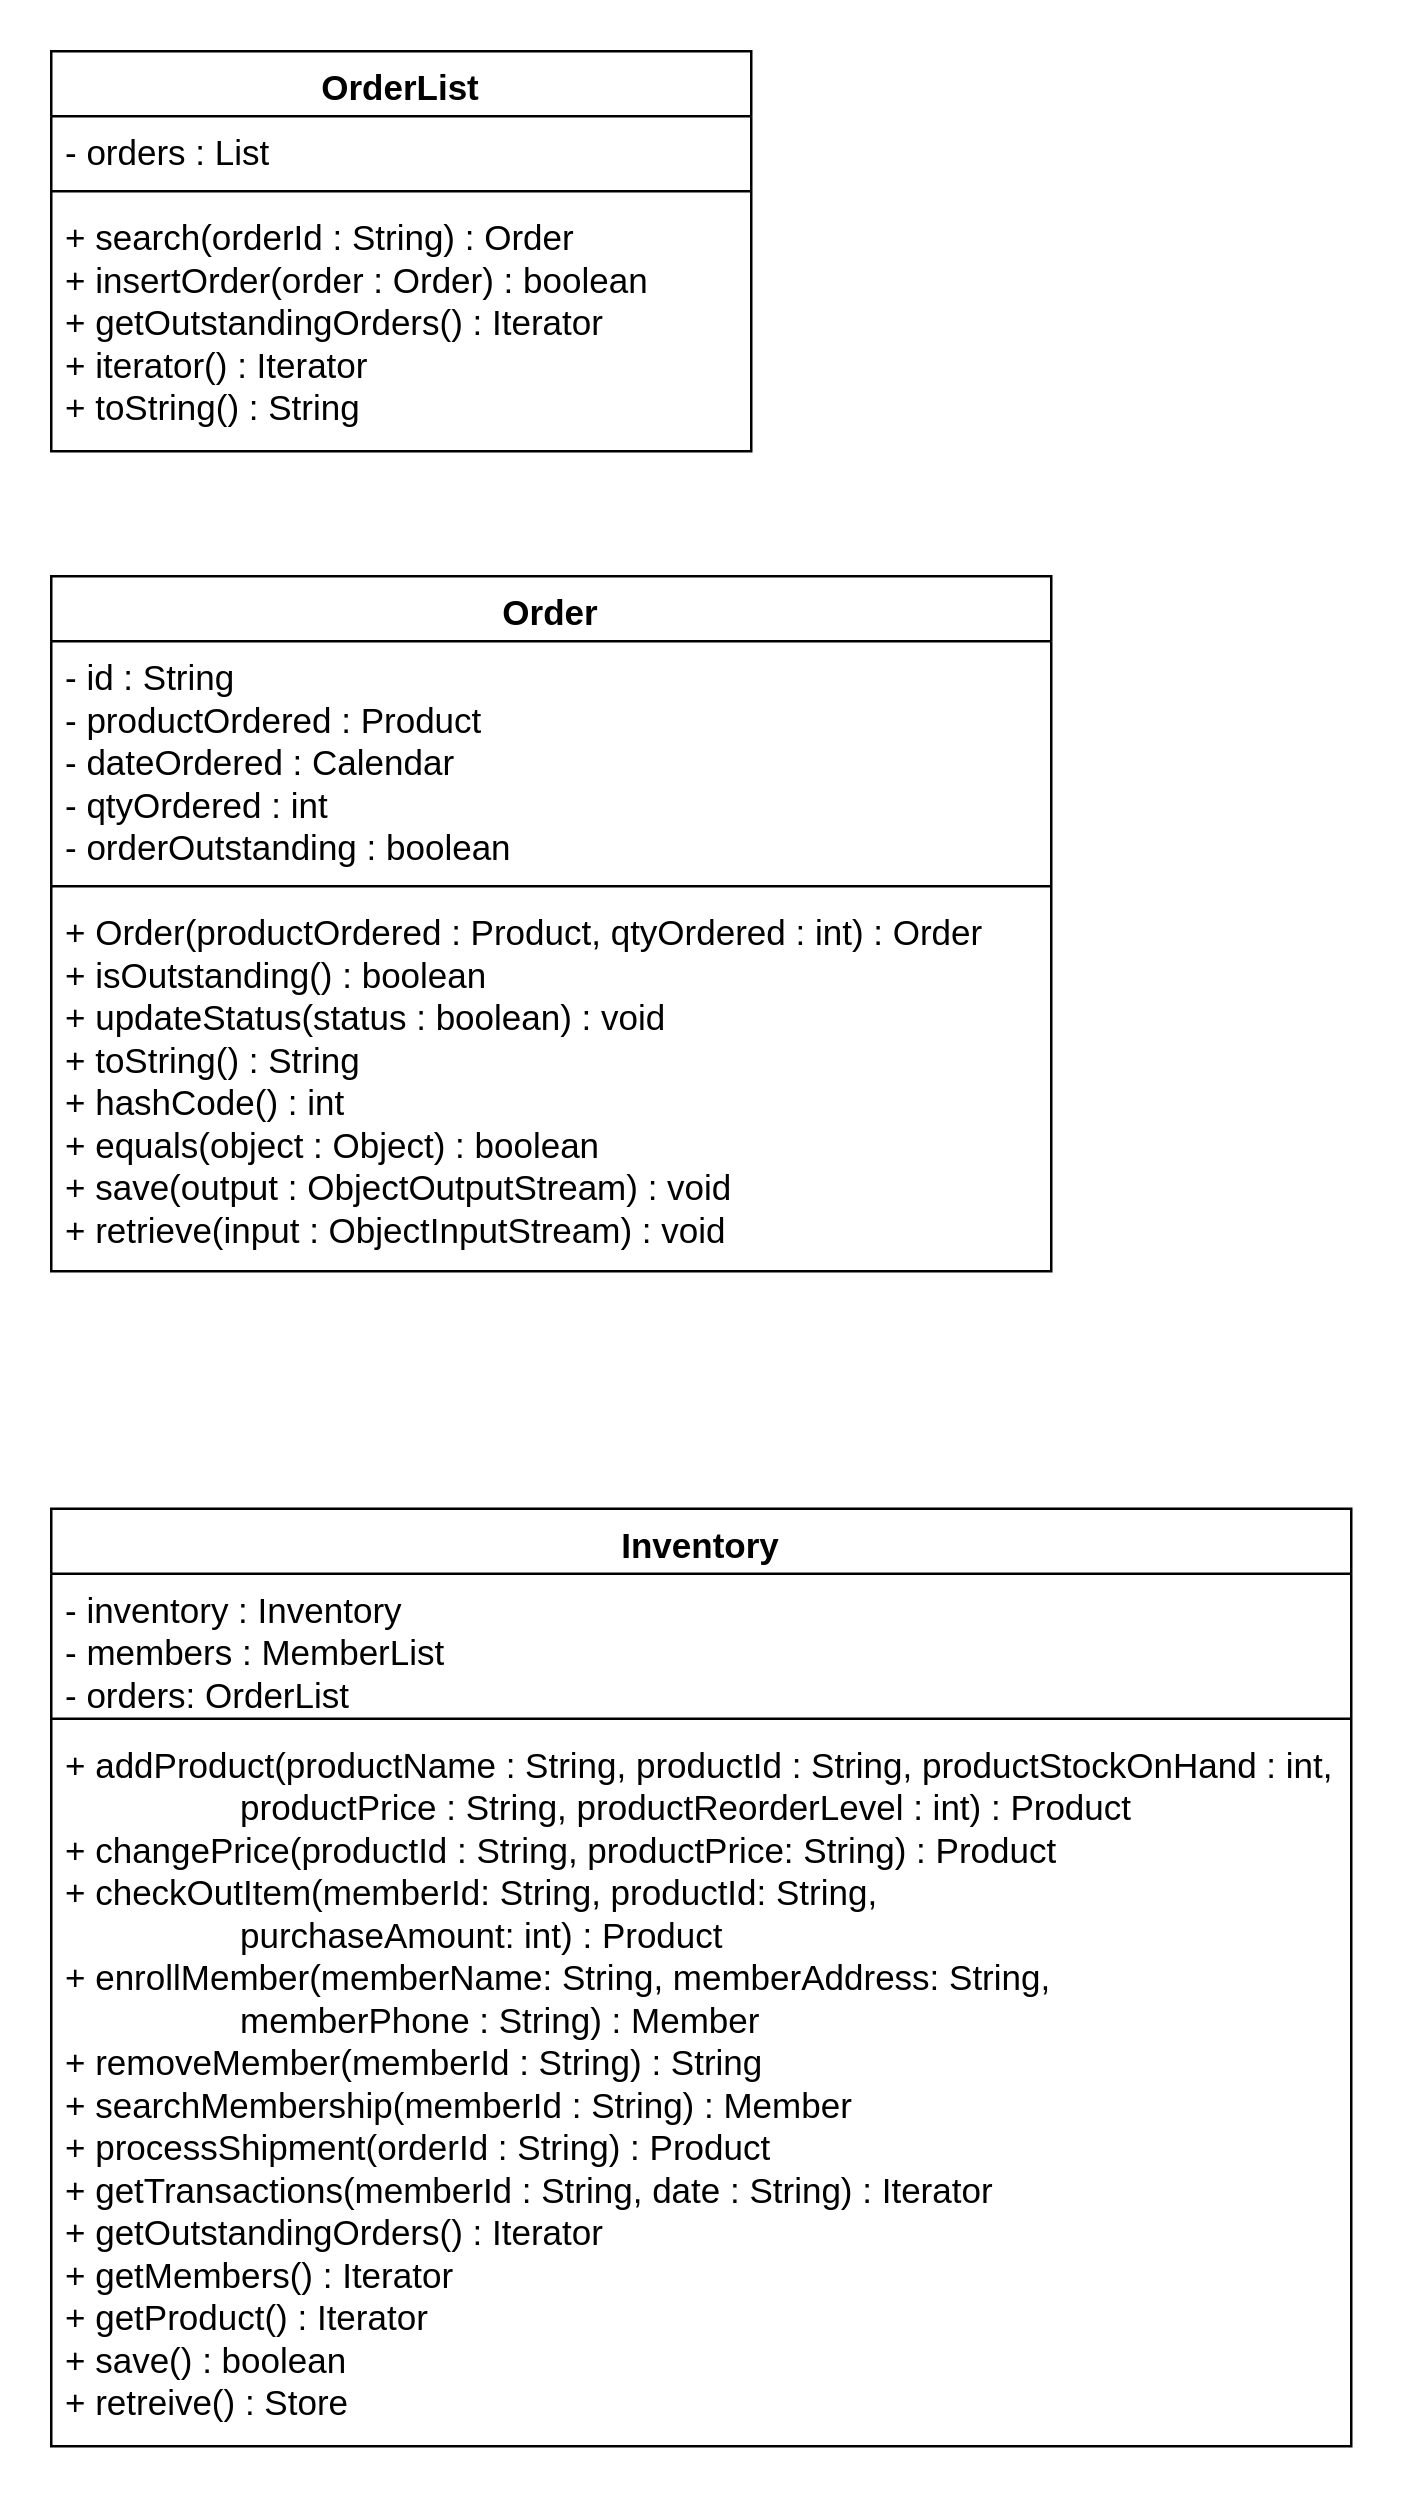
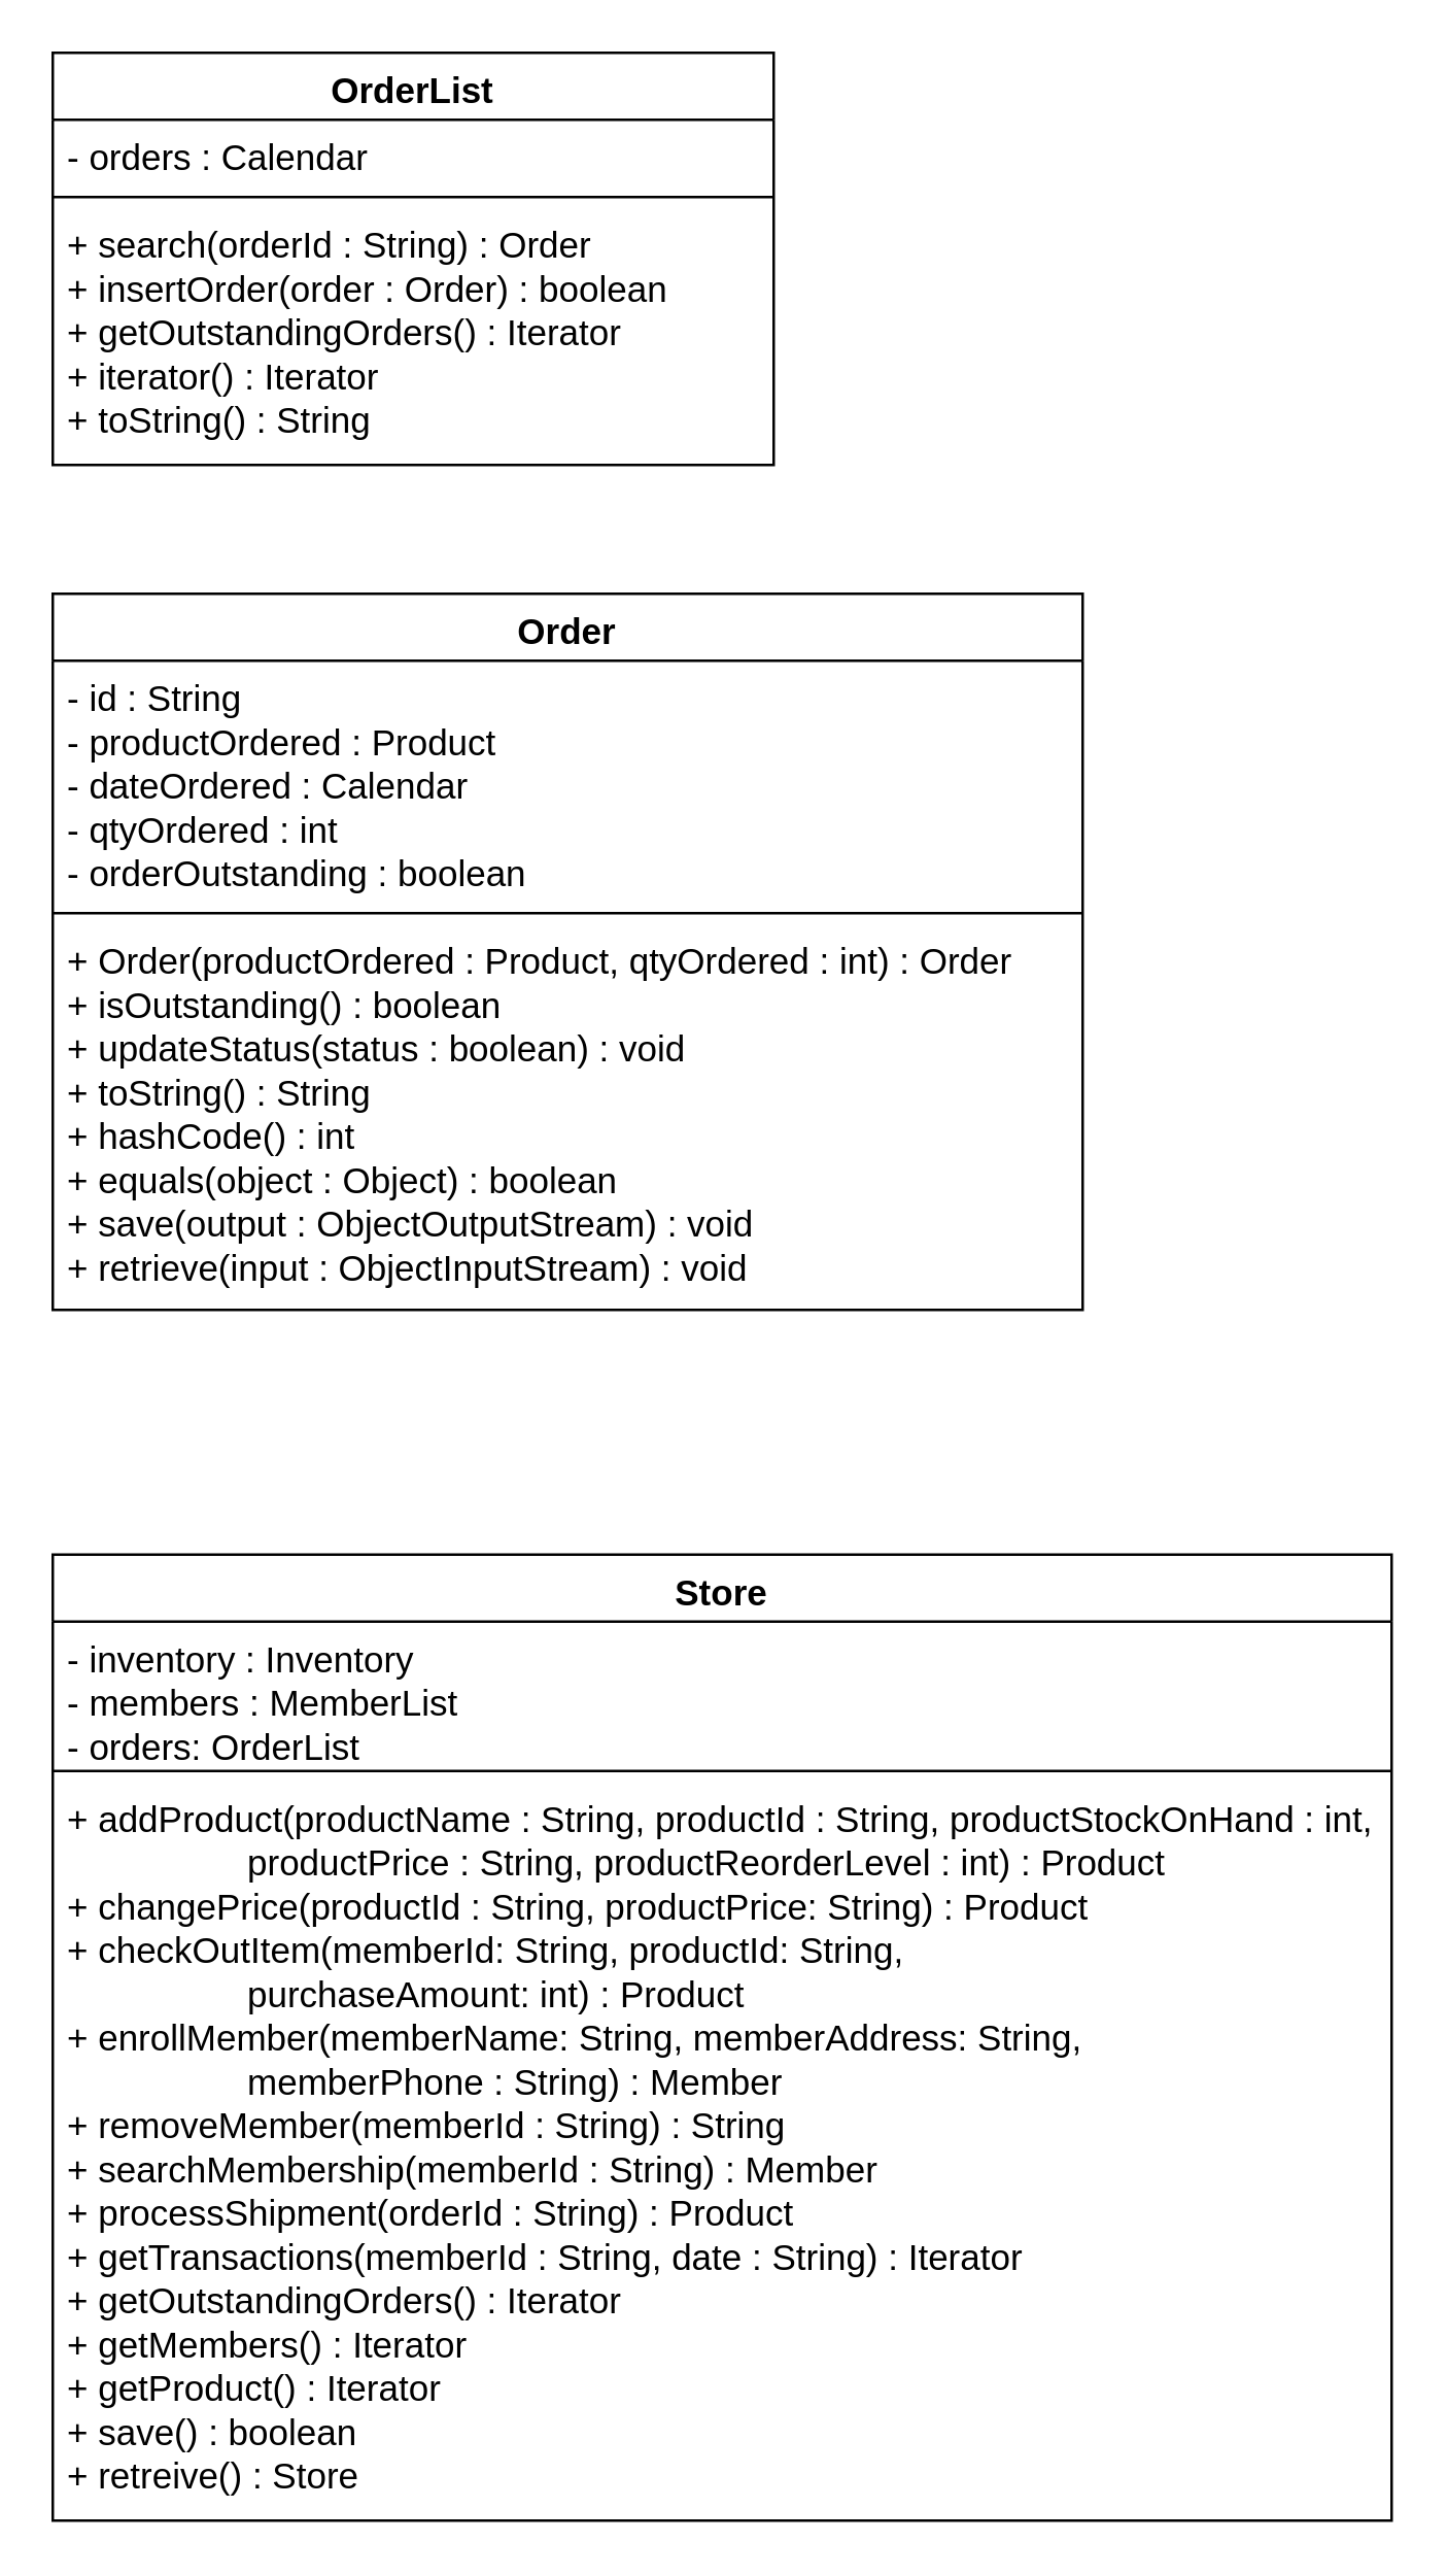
- <mxCell id="3" value="- orders : List" style="text;strokeColor=none;fillColor=none;align=left;verticalAlign=top;spacingLeft=4;spacingRight=4;overflow=hidden;rotatable=0;points=[[0,0.5],[1,0.5]];portConstraint=eastwest;fontSize=14;" parent="2" vertex="1"><mxGeometry y="26" width="280" height="26" as="geometry" /></mxCell>
+ <mxCell id="3" value="- orders : Calendar" style="text;strokeColor=none;fillColor=none;align=left;verticalAlign=top;spacingLeft=4;spacingRight=4;overflow=hidden;rotatable=0;points=[[0,0.5],[1,0.5]];portConstraint=eastwest;fontSize=14;" parent="2" vertex="1"><mxGeometry y="26" width="280" height="26" as="geometry" /></mxCell>
- <mxCell id="10" value="Inventory" style="swimlane;fontStyle=1;align=center;verticalAlign=top;childLayout=stackLayout;horizontal=1;startSize=26;horizontalStack=0;resizeParent=1;resizeParentMax=0;resizeLast=0;collapsible=0;marginBottom=0;fontSize=14;" parent="1" vertex="1"><mxGeometry x="20" y="603" width="520" height="375" as="geometry" /></mxCell>
+ <mxCell id="10" value="Store" style="swimlane;fontStyle=1;align=center;verticalAlign=top;childLayout=stackLayout;horizontal=1;startSize=26;horizontalStack=0;resizeParent=1;resizeParentMax=0;resizeLast=0;collapsible=0;marginBottom=0;fontSize=14;" parent="1" vertex="1"><mxGeometry x="20" y="603" width="520" height="375" as="geometry" /></mxCell>
